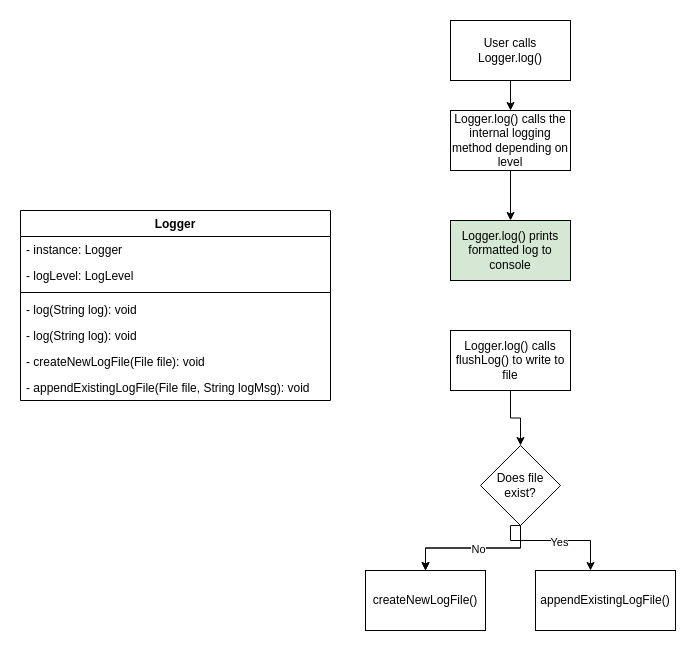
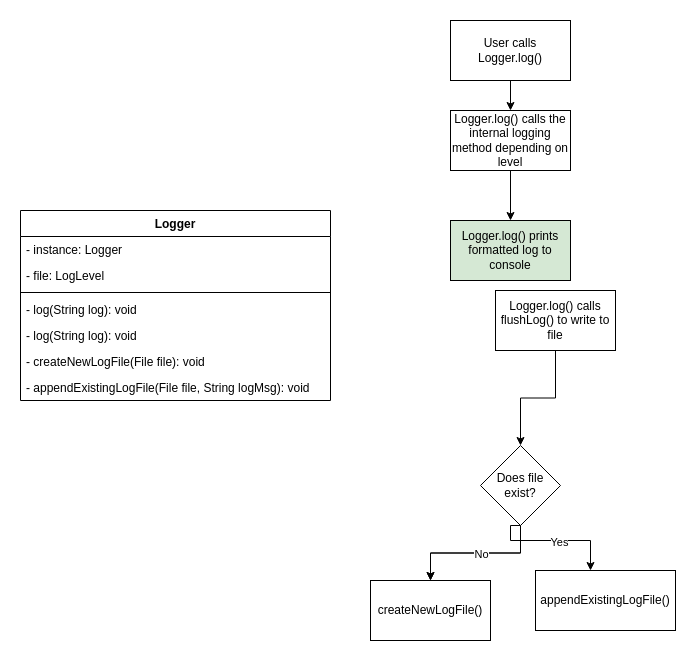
- <mxCell id="18" value="&lt;div&gt;- logLevel: LogLevel&lt;/div&gt;" style="text;strokeColor=none;fillColor=none;align=left;verticalAlign=top;spacingLeft=4;spacingRight=4;overflow=hidden;rotatable=0;points=[[0,0.5],[1,0.5]];portConstraint=eastwest;whiteSpace=wrap;html=1;" vertex="1" parent="16"><mxGeometry y="52" width="310" height="26" as="geometry" /></mxCell>
+ <mxCell id="18" value="&lt;div&gt;- file: LogLevel&lt;/div&gt;" style="text;strokeColor=none;fillColor=none;align=left;verticalAlign=top;spacingLeft=4;spacingRight=4;overflow=hidden;rotatable=0;points=[[0,0.5],[1,0.5]];portConstraint=eastwest;whiteSpace=wrap;html=1;" vertex="1" parent="16"><mxGeometry y="52" width="310" height="26" as="geometry" /></mxCell>
- <mxCell id="7" value="Logger.log() calls flushLog() to write to file" style="rounded=0;whiteSpace=wrap;html=1;" vertex="1" parent="1"><mxGeometry x="450" y="330" width="120" height="60" as="geometry" /></mxCell>
+ <mxCell id="7" value="Logger.log() calls flushLog() to write to file" style="rounded=0;whiteSpace=wrap;html=1;" vertex="1" parent="1"><mxGeometry x="495" y="290" width="120" height="60" as="geometry" /></mxCell>
- <mxCell id="14" value="createNewLogFile()" style="whiteSpace=wrap;html=1;rounded=0;" vertex="1" parent="1"><mxGeometry x="365" y="570" width="120" height="60" as="geometry" /></mxCell>
+ <mxCell id="14" value="createNewLogFile()" style="whiteSpace=wrap;html=1;rounded=0;" vertex="1" parent="1"><mxGeometry x="370" y="580" width="120" height="60" as="geometry" /></mxCell>
